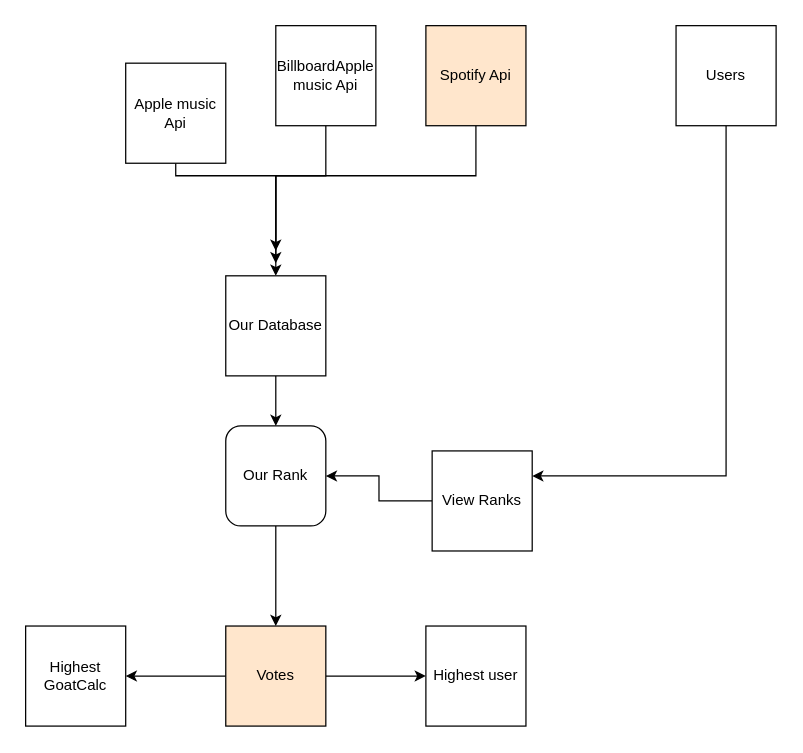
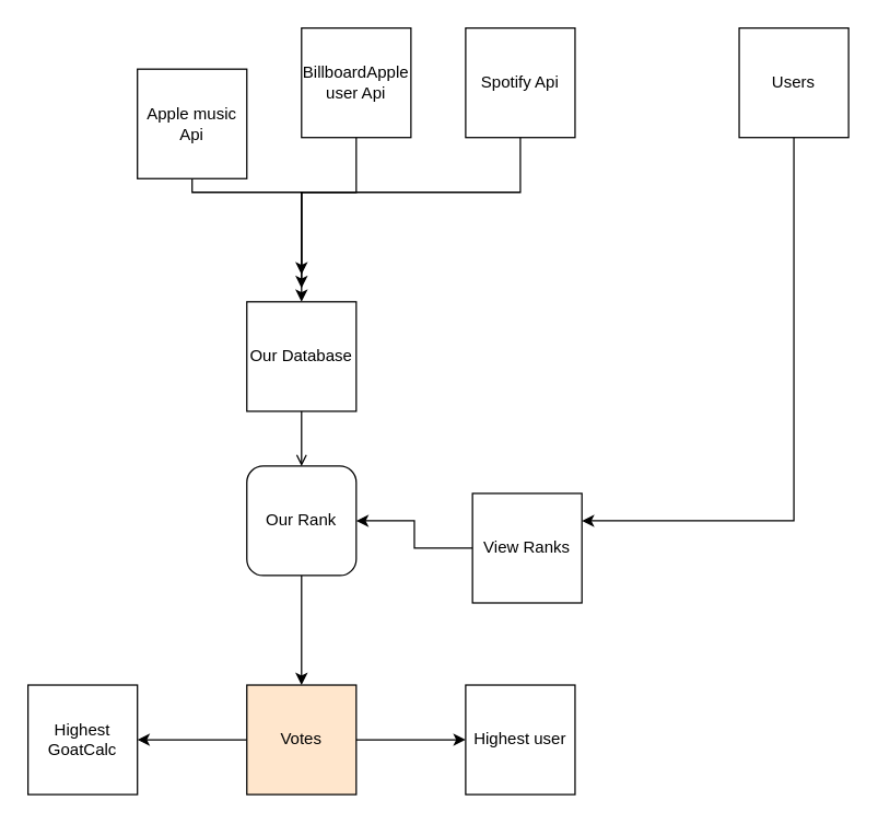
- <mxCell id="7" value="BillboardApple music Api" style="whiteSpace=wrap;html=1;aspect=fixed;" vertex="1" parent="1"><mxGeometry x="220" y="20" width="80" height="80" as="geometry" /></mxCell>
+ <mxCell id="7" value="BillboardApple user Api" style="whiteSpace=wrap;html=1;aspect=fixed;" vertex="1" parent="1"><mxGeometry x="220" y="20" width="80" height="80" as="geometry" /></mxCell>
- <mxCell id="9" value="Spotify Api" style="whiteSpace=wrap;html=1;aspect=fixed;fillColor=#ffe6cc;" vertex="1" parent="1"><mxGeometry x="340" y="20" width="80" height="80" as="geometry" /></mxCell>
+ <mxCell id="9" value="Spotify Api" style="whiteSpace=wrap;html=1;aspect=fixed;" vertex="1" parent="1"><mxGeometry x="340" y="20" width="80" height="80" as="geometry" /></mxCell>
- <mxCell id="4" value="" style="edgeStyle=orthogonalEdgeStyle;rounded=0;orthogonalLoop=1;jettySize=auto;html=1;" edge="1" parent="1" source="5" target="11"><mxGeometry relative="1" as="geometry" /></mxCell>
+ <mxCell id="4" value="" style="edgeStyle=orthogonalEdgeStyle;rounded=0;orthogonalLoop=1;jettySize=auto;html=1;endArrow=open;" edge="1" parent="1" source="5" target="11"><mxGeometry relative="1" as="geometry" /></mxCell>
